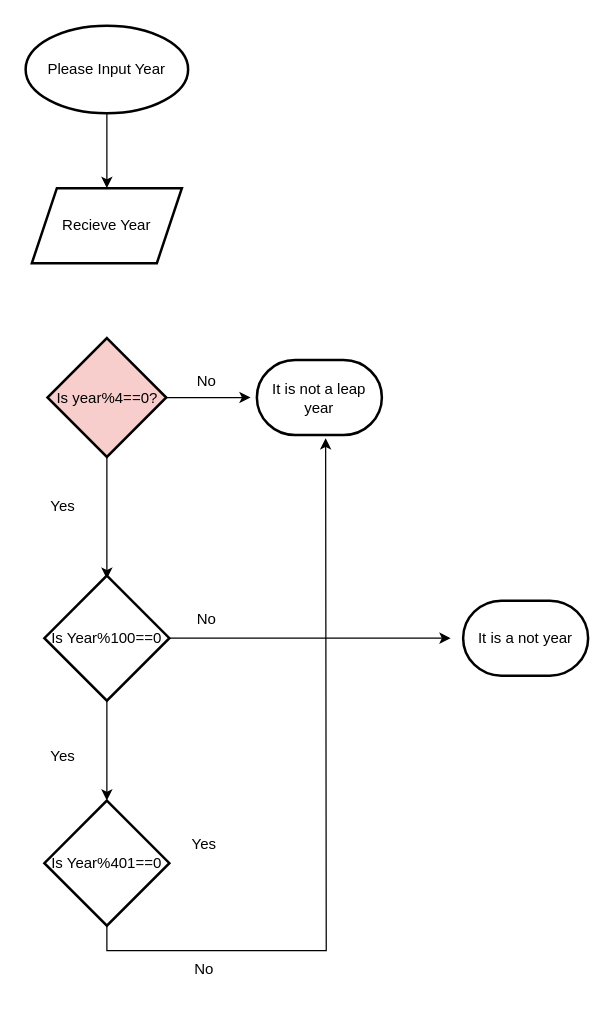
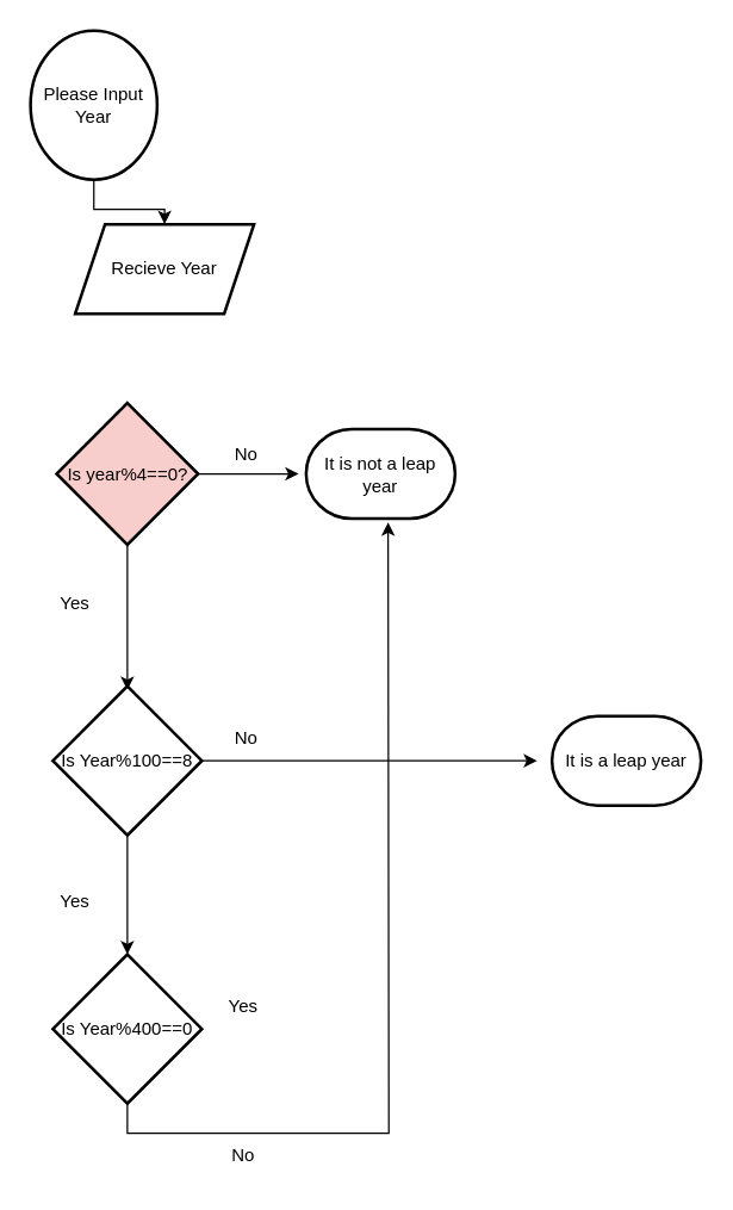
- <mxCell id="3" value="Please Input Year" style="strokeWidth=2;html=1;shape=mxgraph.flowchart.start_1;whiteSpace=wrap;" vertex="1" parent="1"><mxGeometry x="20" y="20" width="130" height="70" as="geometry" /></mxCell>
+ <mxCell id="3" value="Please Input Year" style="strokeWidth=2;html=1;shape=mxgraph.flowchart.start_1;whiteSpace=wrap;" vertex="1" parent="1"><mxGeometry x="20" y="20" width="85" height="100" as="geometry" /></mxCell>
- <mxCell id="4" value="Recieve Year" style="shape=parallelogram;perimeter=parallelogramPerimeter;whiteSpace=wrap;html=1;fixedSize=1;strokeWidth=2;" vertex="1" parent="1"><mxGeometry x="25" y="150" width="120" height="60" as="geometry" /></mxCell>
+ <mxCell id="4" value="Recieve Year" style="shape=parallelogram;perimeter=parallelogramPerimeter;whiteSpace=wrap;html=1;fixedSize=1;strokeWidth=2;" vertex="1" parent="1"><mxGeometry x="50" y="150" width="120" height="60" as="geometry" /></mxCell>
- <mxCell id="10" value="Is Year%100==0" style="strokeWidth=2;html=1;shape=mxgraph.flowchart.decision;whiteSpace=wrap;" vertex="1" parent="1"><mxGeometry x="35" y="460" width="100" height="100" as="geometry" /></mxCell>
+ <mxCell id="10" value="Is Year%100==8" style="strokeWidth=2;html=1;shape=mxgraph.flowchart.decision;whiteSpace=wrap;" vertex="1" parent="1"><mxGeometry x="35" y="460" width="100" height="100" as="geometry" /></mxCell>
- <mxCell id="19" value="It is a not year" style="strokeWidth=2;html=1;shape=mxgraph.flowchart.terminator;whiteSpace=wrap;" vertex="1" parent="1"><mxGeometry x="370" y="480" width="100" height="60" as="geometry" /></mxCell>
+ <mxCell id="19" value="It is a leap year" style="strokeWidth=2;html=1;shape=mxgraph.flowchart.terminator;whiteSpace=wrap;" vertex="1" parent="1"><mxGeometry x="370" y="480" width="100" height="60" as="geometry" /></mxCell>
- <mxCell id="16" value="Is Year%401==0" style="strokeWidth=2;html=1;shape=mxgraph.flowchart.decision;whiteSpace=wrap;" vertex="1" parent="1"><mxGeometry x="35" y="640" width="100" height="100" as="geometry" /></mxCell>
+ <mxCell id="16" value="Is Year%400==0" style="strokeWidth=2;html=1;shape=mxgraph.flowchart.decision;whiteSpace=wrap;" vertex="1" parent="1"><mxGeometry x="35" y="640" width="100" height="100" as="geometry" /></mxCell>
